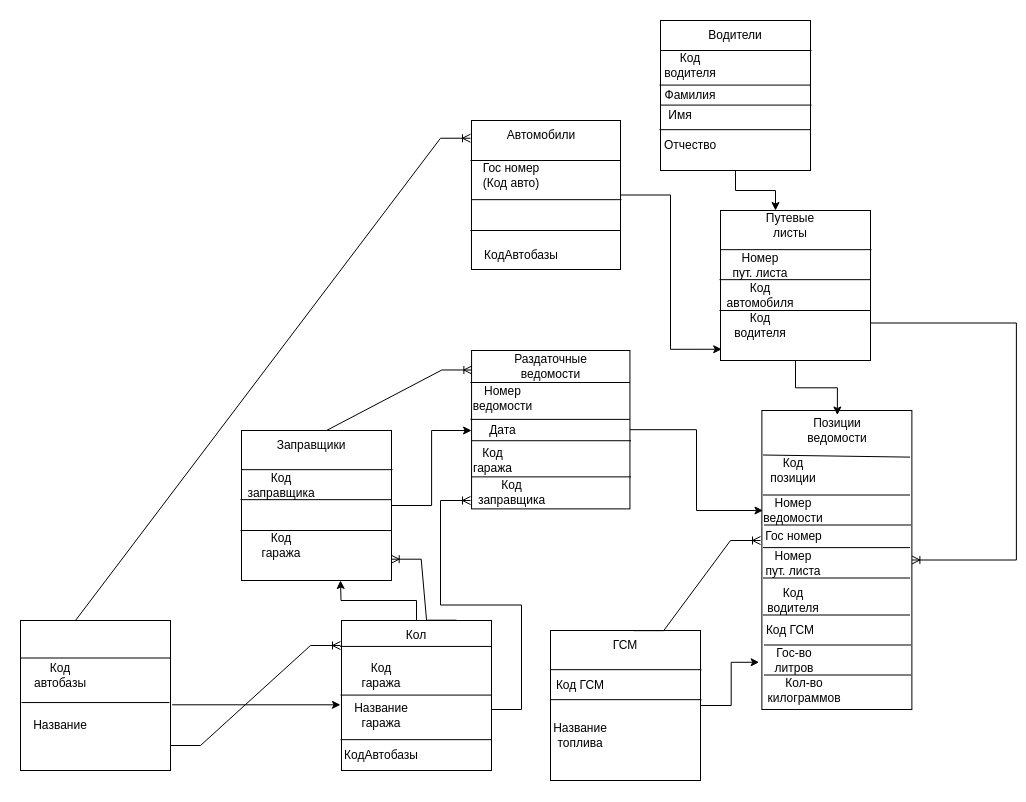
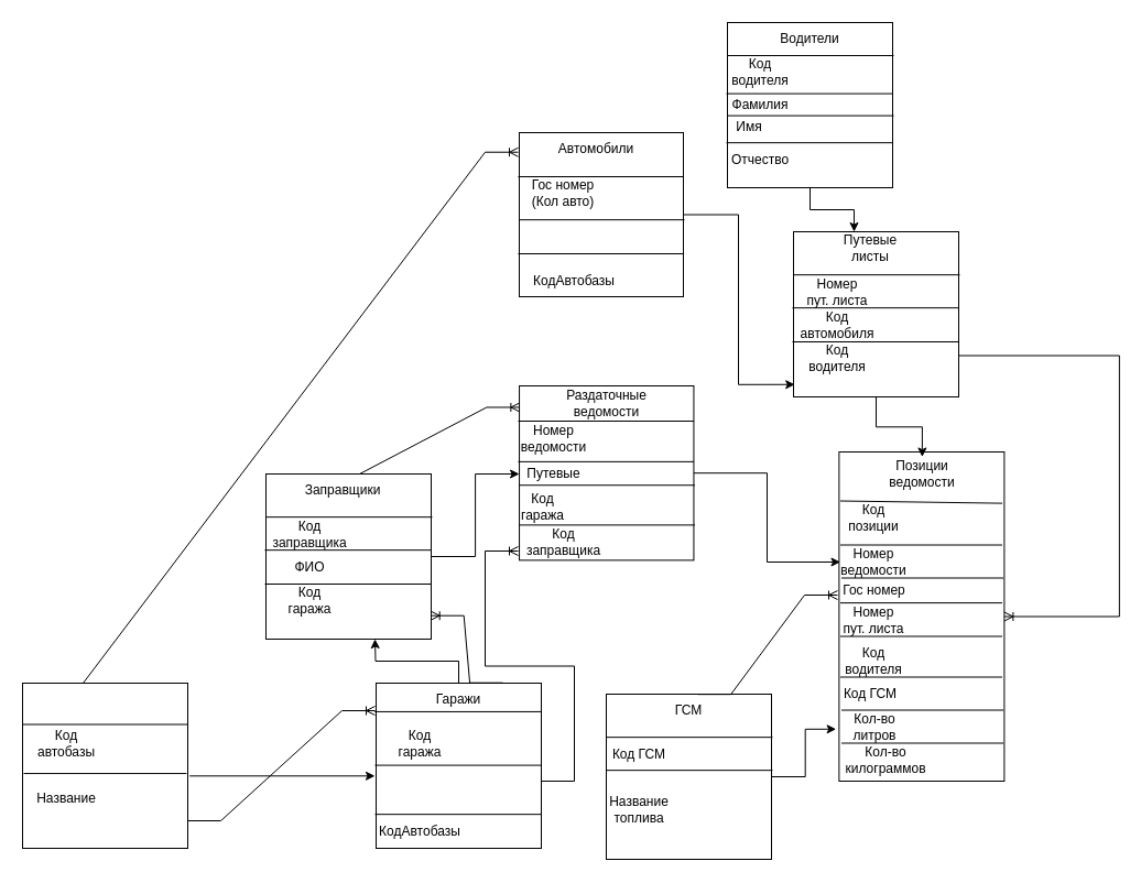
- <mxCell id="29" value="Гос номер (Код авто)" style="text;html=1;align=center;verticalAlign=middle;whiteSpace=wrap;rounded=0;" parent="26" vertex="1"><mxGeometry x="10.928" y="40" width="59.605" height="30" as="geometry" /></mxCell>
+ <mxCell id="29" value="Гос номер (Кол авто)" style="text;html=1;align=center;verticalAlign=middle;whiteSpace=wrap;rounded=0;" parent="26" vertex="1"><mxGeometry x="10.928" y="40" width="59.605" height="30" as="geometry" /></mxCell>
- <mxCell id="69" value="Дата" style="text;html=1;align=center;verticalAlign=middle;whiteSpace=wrap;rounded=0;" parent="65" vertex="1"><mxGeometry x="10.559" y="64" width="63.354" height="32" as="geometry" /></mxCell>
+ <mxCell id="69" value="Путевые" style="text;html=1;align=center;verticalAlign=middle;whiteSpace=wrap;rounded=0;" parent="65" vertex="1"><mxGeometry x="10.559" y="64" width="63.354" height="32" as="geometry" /></mxCell>
+ <mxCell id="59" value="ФИО" style="text;html=1;align=center;verticalAlign=middle;whiteSpace=wrap;rounded=0;" parent="55" vertex="1"><mxGeometry x="11" y="70" width="60" height="30" as="geometry" /></mxCell>
- <mxCell id="12" value="Кол" style="text;html=1;align=center;verticalAlign=middle;whiteSpace=wrap;rounded=0;" parent="9" vertex="1"><mxGeometry x="46" width="60" height="30" as="geometry" /></mxCell>
+ <mxCell id="12" value="Гаражи" style="text;html=1;align=center;verticalAlign=middle;whiteSpace=wrap;rounded=0;" parent="9" vertex="1"><mxGeometry x="46" width="60" height="30" as="geometry" /></mxCell>
- <mxCell id="85" value="Гос-во литров" style="text;html=1;align=center;verticalAlign=middle;whiteSpace=wrap;rounded=0;" parent="76" vertex="1"><mxGeometry x="3.5" y="234.5" width="60" height="30" as="geometry" /></mxCell>
+ <mxCell id="85" value="Кол-во литров" style="text;html=1;align=center;verticalAlign=middle;whiteSpace=wrap;rounded=0;" parent="76" vertex="1"><mxGeometry x="3.5" y="234.5" width="60" height="30" as="geometry" /></mxCell>
- <mxCell id="14" value="Название гаража" style="text;html=1;align=center;verticalAlign=middle;whiteSpace=wrap;rounded=0;" parent="9" vertex="1"><mxGeometry x="11" y="80" width="60" height="30" as="geometry" /></mxCell>
